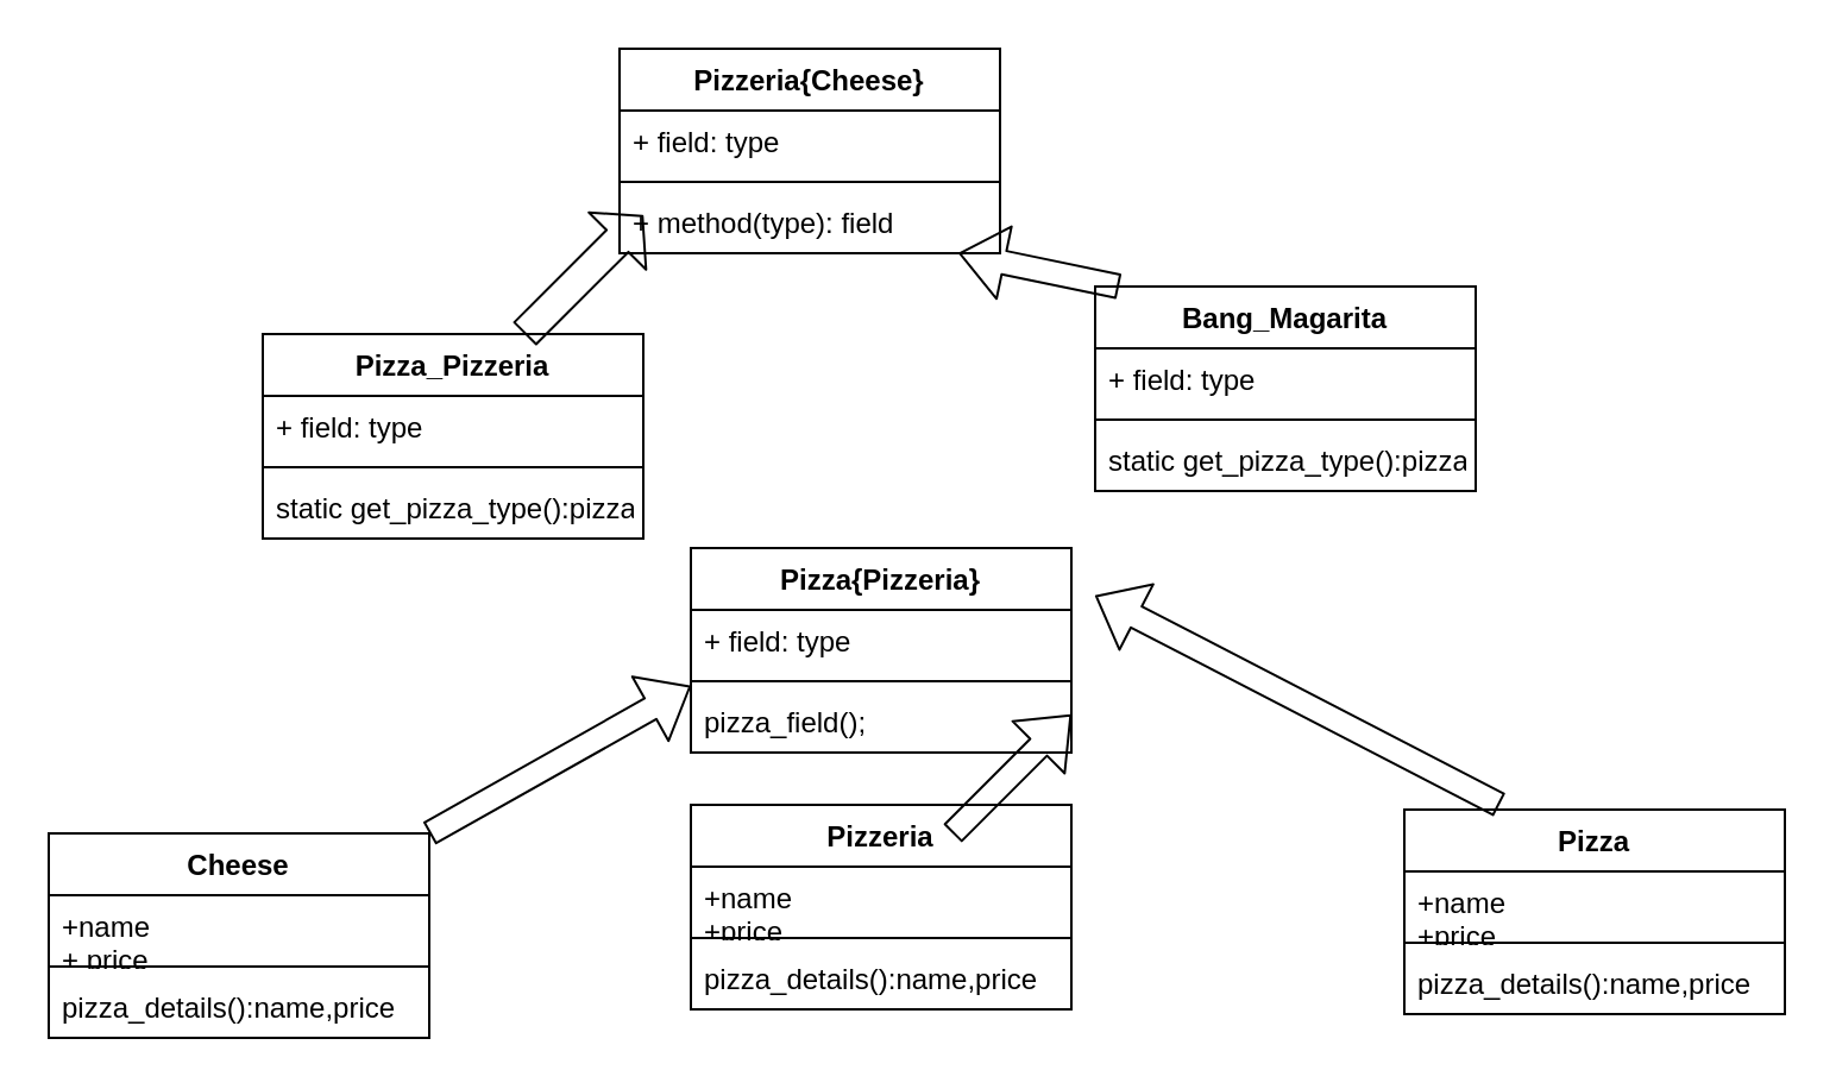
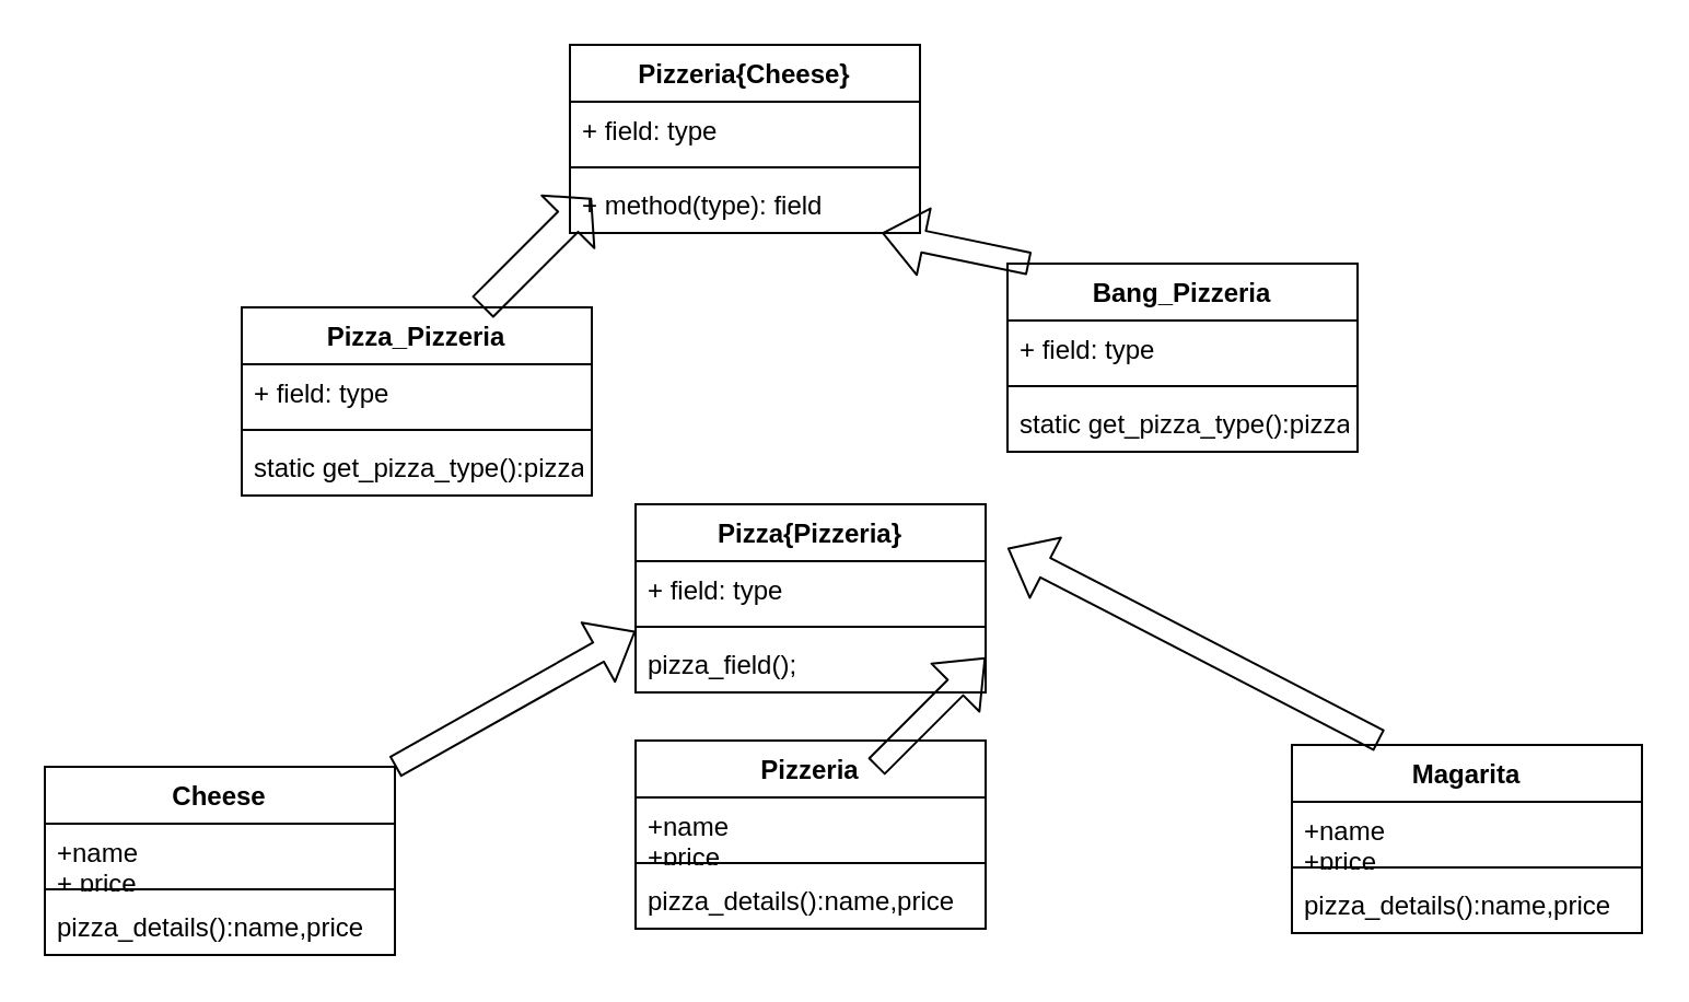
- <mxCell id="10" value="Bang_Magarita" style="swimlane;fontStyle=1;align=center;verticalAlign=top;childLayout=stackLayout;horizontal=1;startSize=26;horizontalStack=0;resizeParent=1;resizeParentMax=0;resizeLast=0;collapsible=1;marginBottom=0;" vertex="1" parent="1"><mxGeometry x="460" y="120" width="160" height="86" as="geometry" /></mxCell>
+ <mxCell id="10" value="Bang_Pizzeria" style="swimlane;fontStyle=1;align=center;verticalAlign=top;childLayout=stackLayout;horizontal=1;startSize=26;horizontalStack=0;resizeParent=1;resizeParentMax=0;resizeLast=0;collapsible=1;marginBottom=0;" vertex="1" parent="1"><mxGeometry x="460" y="120" width="160" height="86" as="geometry" /></mxCell>
- <mxCell id="23" value="Pizza" style="swimlane;fontStyle=1;align=center;verticalAlign=top;childLayout=stackLayout;horizontal=1;startSize=26;horizontalStack=0;resizeParent=1;resizeParentMax=0;resizeLast=0;collapsible=1;marginBottom=0;" vertex="1" parent="1"><mxGeometry x="590" y="340" width="160" height="86" as="geometry" /></mxCell>
+ <mxCell id="23" value="Magarita" style="swimlane;fontStyle=1;align=center;verticalAlign=top;childLayout=stackLayout;horizontal=1;startSize=26;horizontalStack=0;resizeParent=1;resizeParentMax=0;resizeLast=0;collapsible=1;marginBottom=0;" vertex="1" parent="1"><mxGeometry x="590" y="340" width="160" height="86" as="geometry" /></mxCell>
